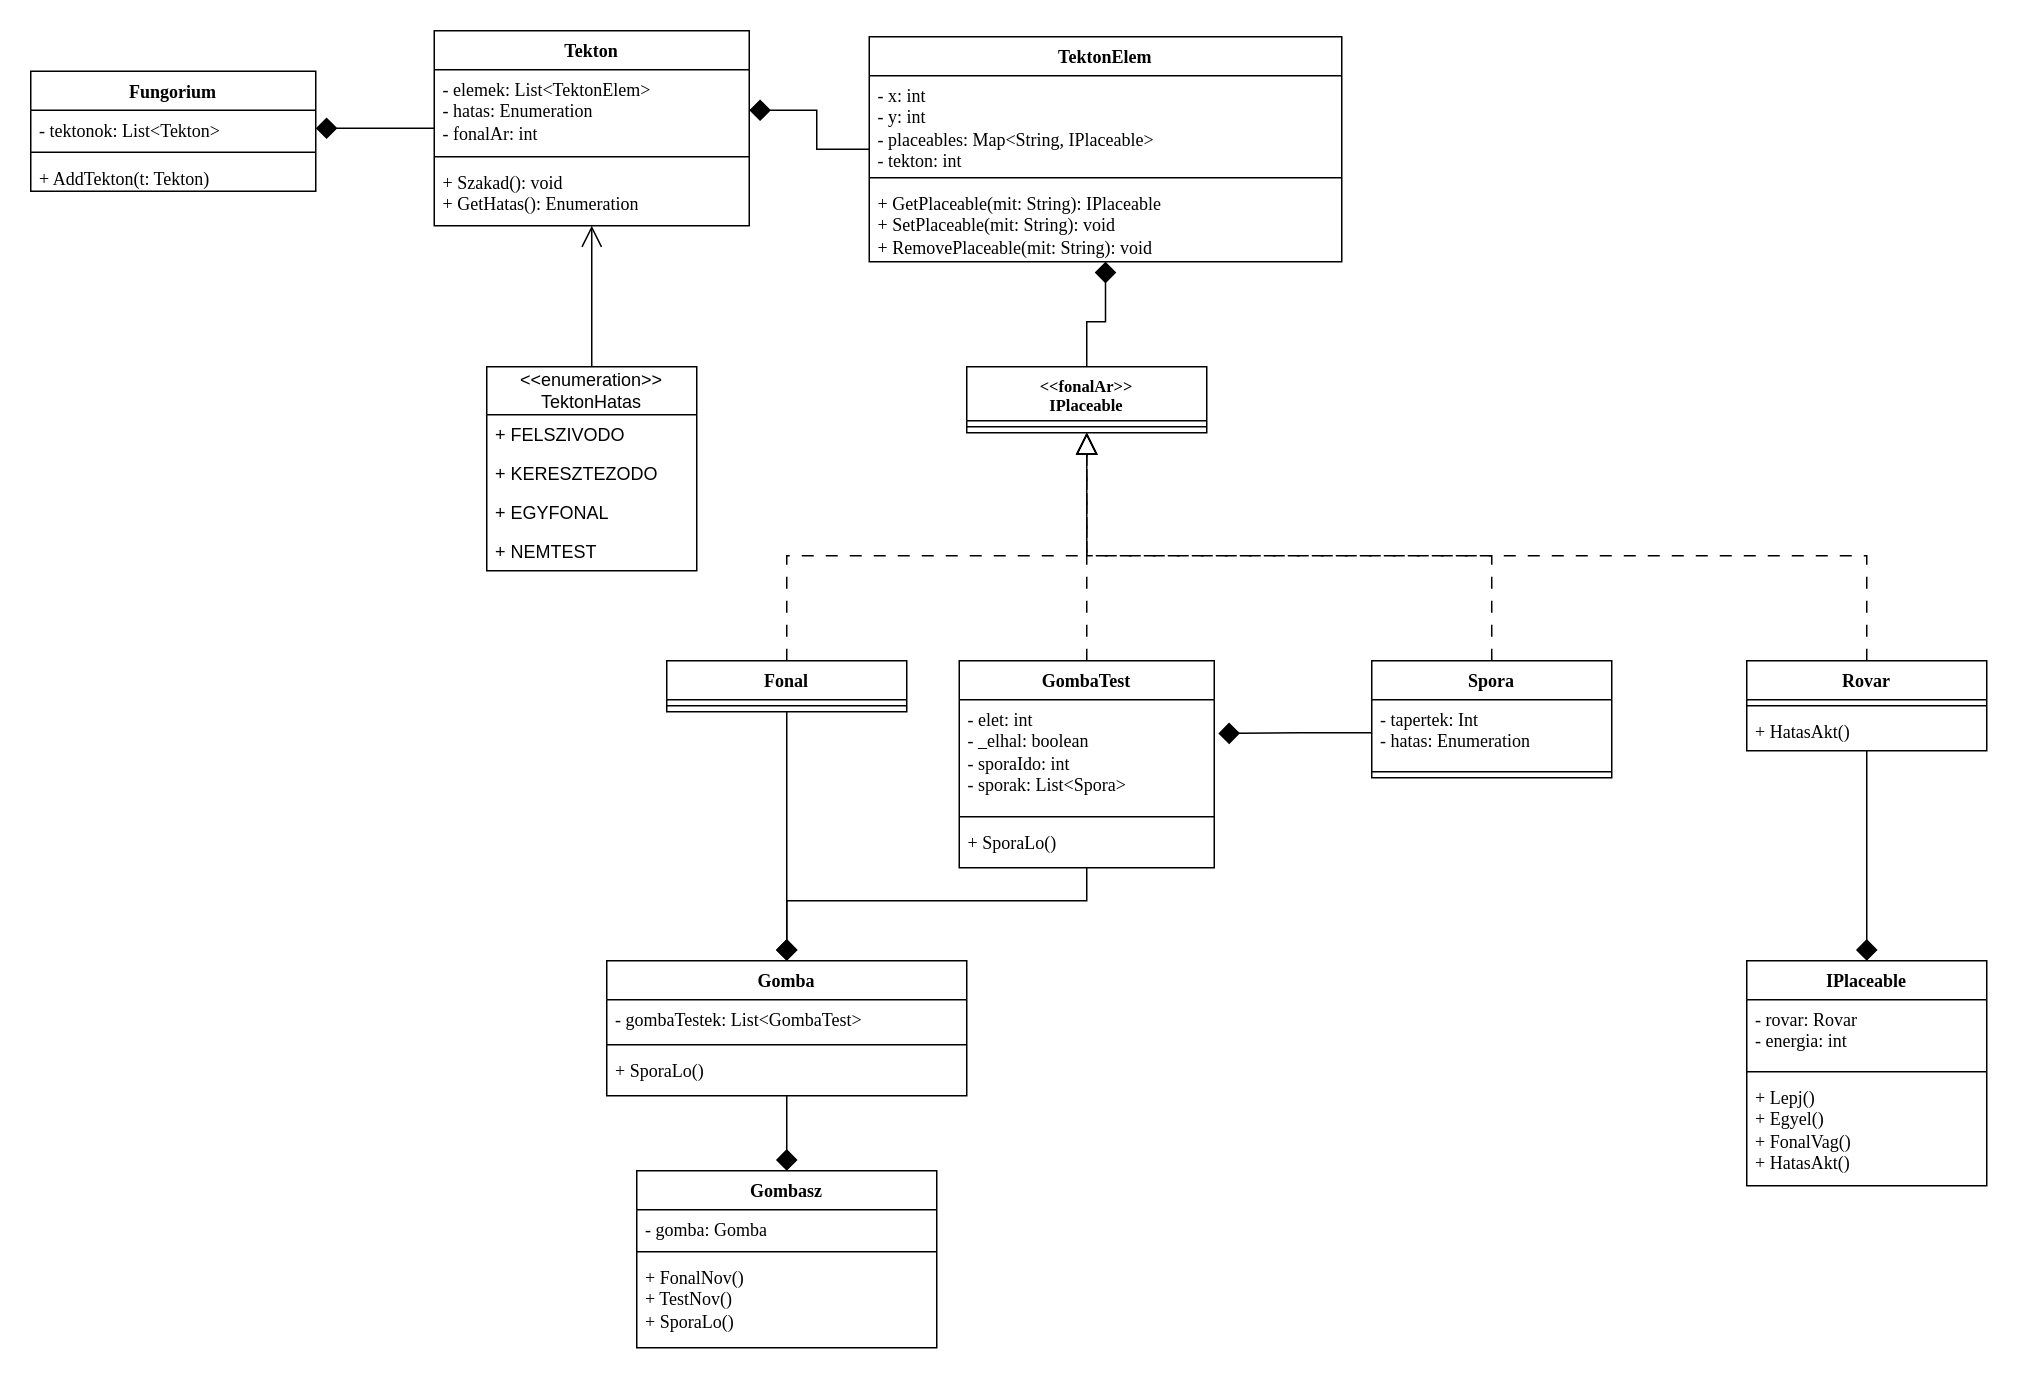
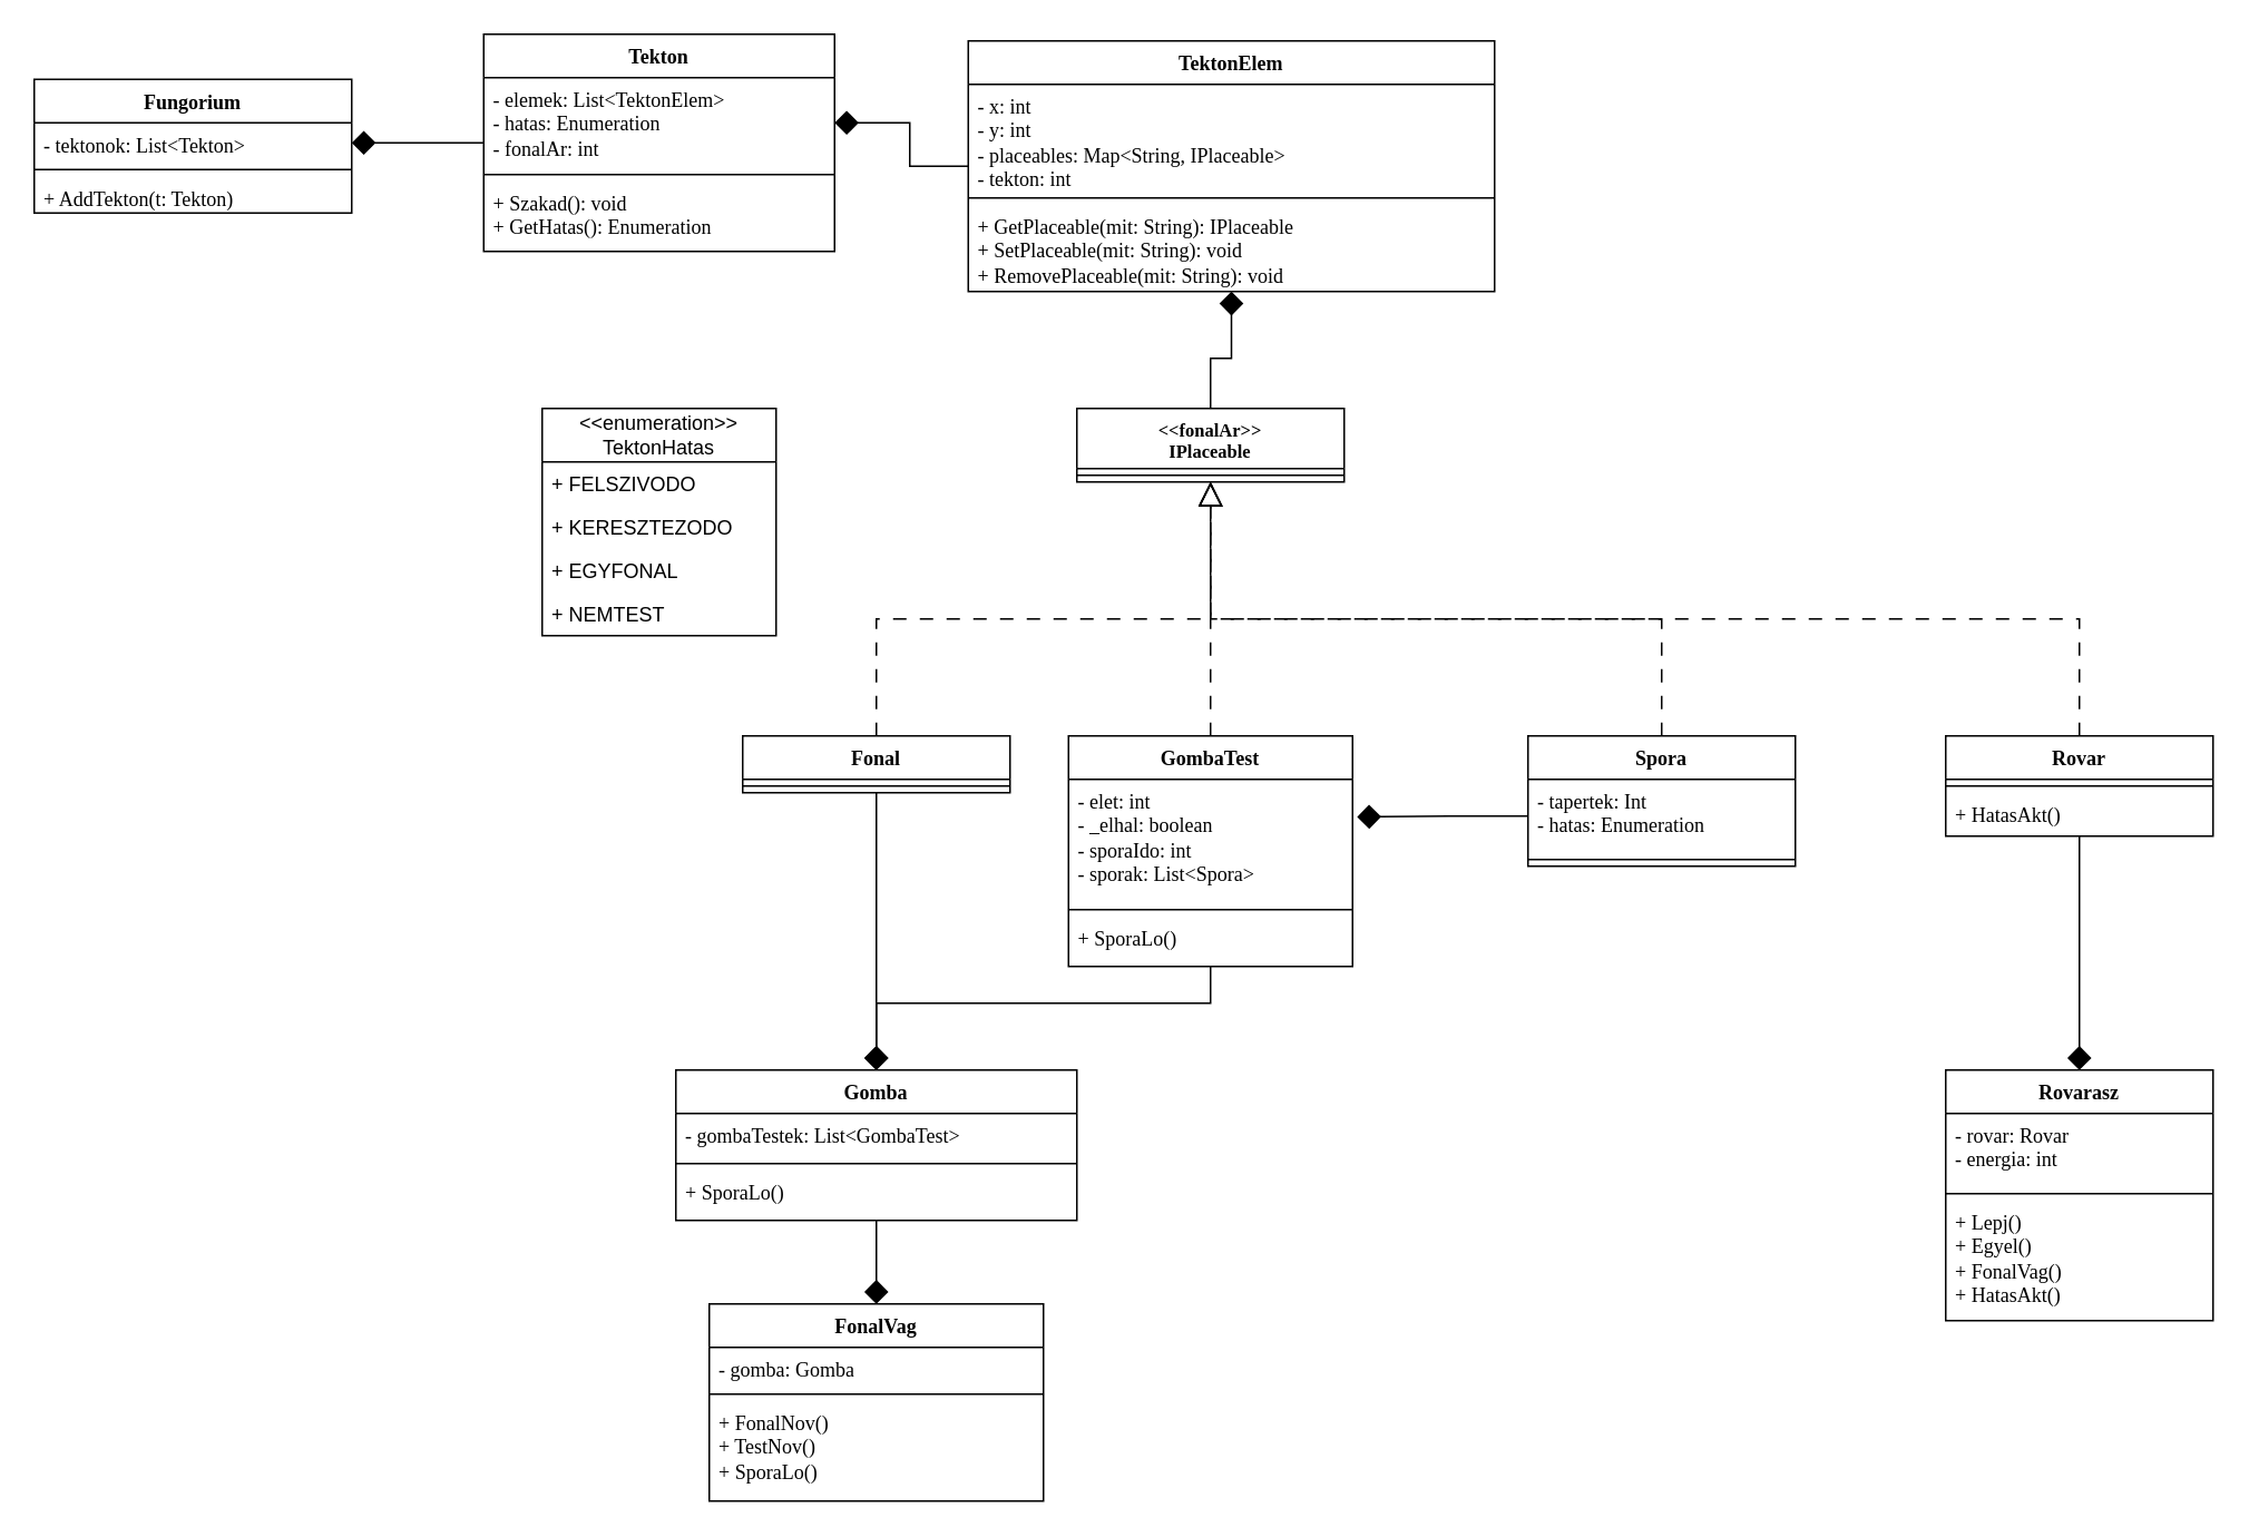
- <mxCell id="57" style="edgeStyle=orthogonalEdgeStyle;rounded=0;orthogonalLoop=1;jettySize=auto;html=1;entryX=0.5;entryY=1;entryDx=0;entryDy=0;entryPerimeter=0;startSize=12;endSize=12;endArrow=open;endFill=0;" edge="1" parent="1" source="52" target="10"><mxGeometry relative="1" as="geometry" /></mxCell>
- <mxCell id="36" value="&lt;div&gt;IPlaceable&lt;/div&gt;" style="swimlane;fontStyle=1;align=center;verticalAlign=top;childLayout=stackLayout;horizontal=1;startSize=26;horizontalStack=0;resizeParent=1;resizeParentMax=0;resizeLast=0;collapsible=1;marginBottom=0;whiteSpace=wrap;html=1;fontFamily=Lucida Console;labelBackgroundColor=none;" parent="1" vertex="1"><mxGeometry x="1164" y="640" width="160" height="150" as="geometry" /></mxCell>
+ <mxCell id="36" value="&lt;div&gt;Rovarasz&lt;/div&gt;" style="swimlane;fontStyle=1;align=center;verticalAlign=top;childLayout=stackLayout;horizontal=1;startSize=26;horizontalStack=0;resizeParent=1;resizeParentMax=0;resizeLast=0;collapsible=1;marginBottom=0;whiteSpace=wrap;html=1;fontFamily=Lucida Console;labelBackgroundColor=none;" parent="1" vertex="1"><mxGeometry x="1164" y="640" width="160" height="150" as="geometry" /></mxCell>
- <mxCell id="40" value="Gombasz" style="swimlane;fontStyle=1;align=center;verticalAlign=top;childLayout=stackLayout;horizontal=1;startSize=26;horizontalStack=0;resizeParent=1;resizeParentMax=0;resizeLast=0;collapsible=1;marginBottom=0;whiteSpace=wrap;html=1;fontFamily=Lucida Console;labelBackgroundColor=none;" parent="1" vertex="1"><mxGeometry x="424" y="780" width="200" height="118" as="geometry" /></mxCell>
+ <mxCell id="40" value="FonalVag" style="swimlane;fontStyle=1;align=center;verticalAlign=top;childLayout=stackLayout;horizontal=1;startSize=26;horizontalStack=0;resizeParent=1;resizeParentMax=0;resizeLast=0;collapsible=1;marginBottom=0;whiteSpace=wrap;html=1;fontFamily=Lucida Console;labelBackgroundColor=none;" parent="1" vertex="1"><mxGeometry x="424" y="780" width="200" height="118" as="geometry" /></mxCell>
